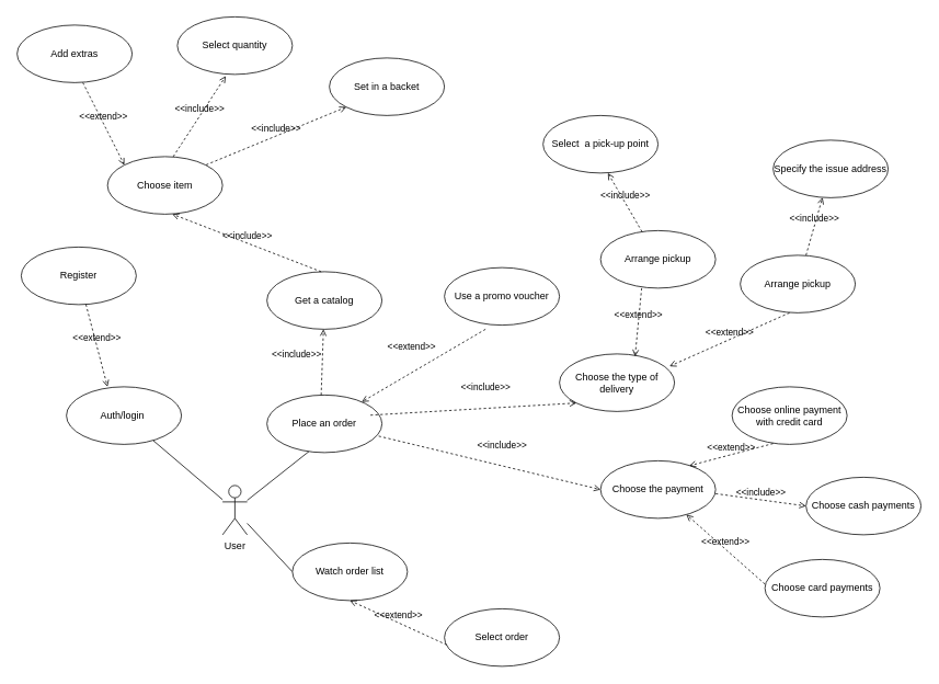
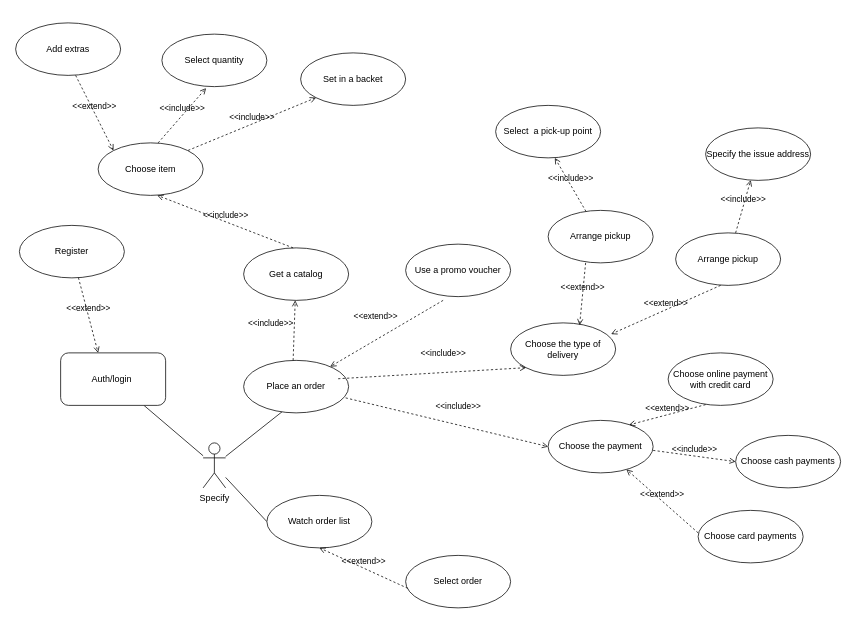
- <mxCell id="37" value="Select quantity" style="ellipse;whiteSpace=wrap;html=1;" vertex="1" parent="1"><mxGeometry x="215" y="20" width="140" height="70" as="geometry" /></mxCell>
+ <mxCell id="37" value="Select quantity" style="ellipse;whiteSpace=wrap;html=1;" vertex="1" parent="1"><mxGeometry x="215" y="45" width="140" height="70" as="geometry" /></mxCell>
- <mxCell id="6" value="Auth/login&amp;nbsp;" style="ellipse;whiteSpace=wrap;html=1;" parent="1" vertex="1"><mxGeometry x="80" y="470" width="140" height="70" as="geometry" /></mxCell>
+ <mxCell id="6" value="Auth/login&amp;nbsp;" style="whiteSpace=wrap;html=1;rounded=1;" parent="1" vertex="1"><mxGeometry x="80" y="470" width="140" height="70" as="geometry" /></mxCell>
- <mxCell id="5" value="User" style="shape=umlActor;verticalLabelPosition=bottom;verticalAlign=top;html=1;" parent="1" vertex="1"><mxGeometry x="270" y="590" width="30" height="60" as="geometry" /></mxCell>
+ <mxCell id="5" value="Specify" style="shape=umlActor;verticalLabelPosition=bottom;verticalAlign=top;html=1;" parent="1" vertex="1"><mxGeometry x="270" y="590" width="30" height="60" as="geometry" /></mxCell>
